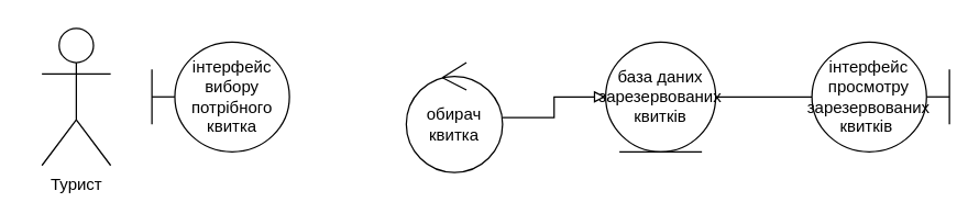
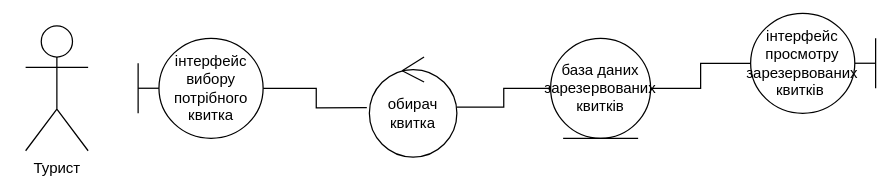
- <mxCell id="2" value="Турист" style="shape=umlActor;verticalLabelPosition=bottom;verticalAlign=top;html=1;" vertex="1" parent="1"><mxGeometry x="30" y="20" width="50" height="100" as="geometry" /></mxCell>
+ <mxCell id="2" value="Турист" style="shape=umlActor;verticalLabelPosition=bottom;verticalAlign=top;html=1;" vertex="1" parent="1"><mxGeometry x="20" y="20" width="50" height="100" as="geometry" /></mxCell>
- <mxCell id="5" style="edgeStyle=orthogonalEdgeStyle;rounded=0;orthogonalLoop=1;jettySize=auto;html=1;endArrow=block;endFill=0;" edge="1" parent="1" source="6" target="8"><mxGeometry relative="1" as="geometry" /></mxCell>
+ <mxCell id="5" style="edgeStyle=orthogonalEdgeStyle;rounded=0;orthogonalLoop=1;jettySize=auto;html=1;endArrow=none;endFill=0;" edge="1" parent="1" source="6" target="8"><mxGeometry relative="1" as="geometry" /></mxCell>
- <mxCell id="9" value="інтерфейс просмотру зарезервованих квитків&amp;nbsp;" style="shape=umlBoundary;whiteSpace=wrap;html=1;direction=west;" vertex="1" parent="1"><mxGeometry x="590" y="30" width="100" height="80" as="geometry" /></mxCell>
+ <mxCell id="9" value="інтерфейс просмотру зарезервованих квитків&amp;nbsp;" style="shape=umlBoundary;whiteSpace=wrap;html=1;direction=west;" vertex="1" parent="1"><mxGeometry x="600" y="10" width="100" height="80" as="geometry" /></mxCell>
+ <mxCell id="3" style="edgeStyle=orthogonalEdgeStyle;rounded=0;orthogonalLoop=1;jettySize=auto;html=1;entryX=-0.029;entryY=0.507;entryDx=0;entryDy=0;entryPerimeter=0;endArrow=none;endFill=0;" edge="1" parent="1" source="4" target="6"><mxGeometry relative="1" as="geometry" /></mxCell>
